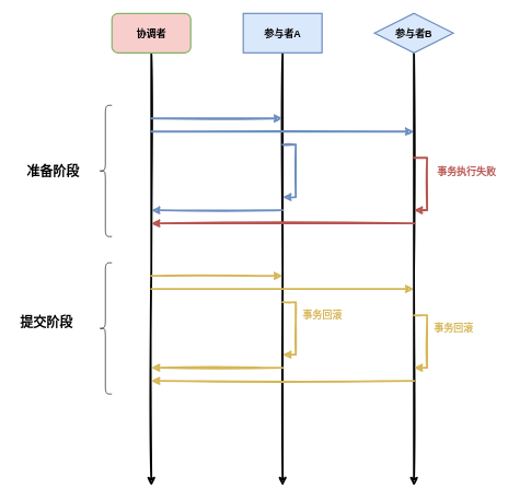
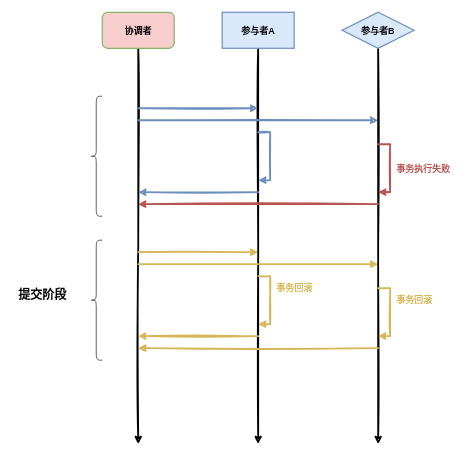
- <mxCell id="21" value="准备阶段" style="text;strokeColor=none;fillColor=none;html=1;fontSize=20;fontStyle=1;verticalAlign=middle;align=center;" vertex="1" parent="1"><mxGeometry x="30" y="240" width="100" height="40" as="geometry" /></mxCell>
- <mxCell id="24" value="事务执行失败" style="text;html=1;fontSize=15;fontStyle=1;verticalAlign=middle;align=center;fontColor=#B85450;" vertex="1" parent="1"><mxGeometry x="650" y="240" width="120" height="40" as="geometry" /></mxCell>
+ <mxCell id="24" value="事务执行失败" style="text;html=1;fontSize=15;fontStyle=1;verticalAlign=middle;align=center;fontColor=#B85450;" vertex="1" parent="1"><mxGeometry x="645" y="260" width="120" height="40" as="geometry" /></mxCell>
